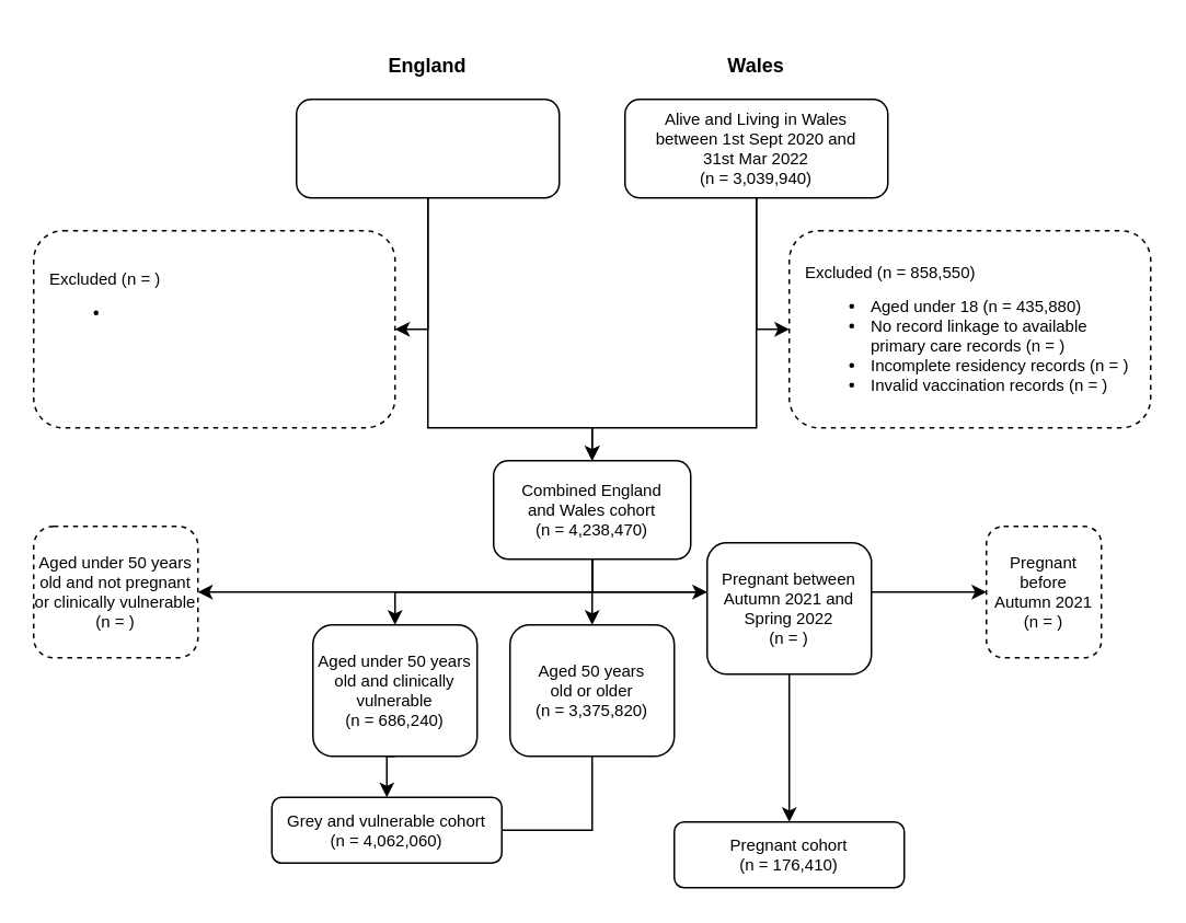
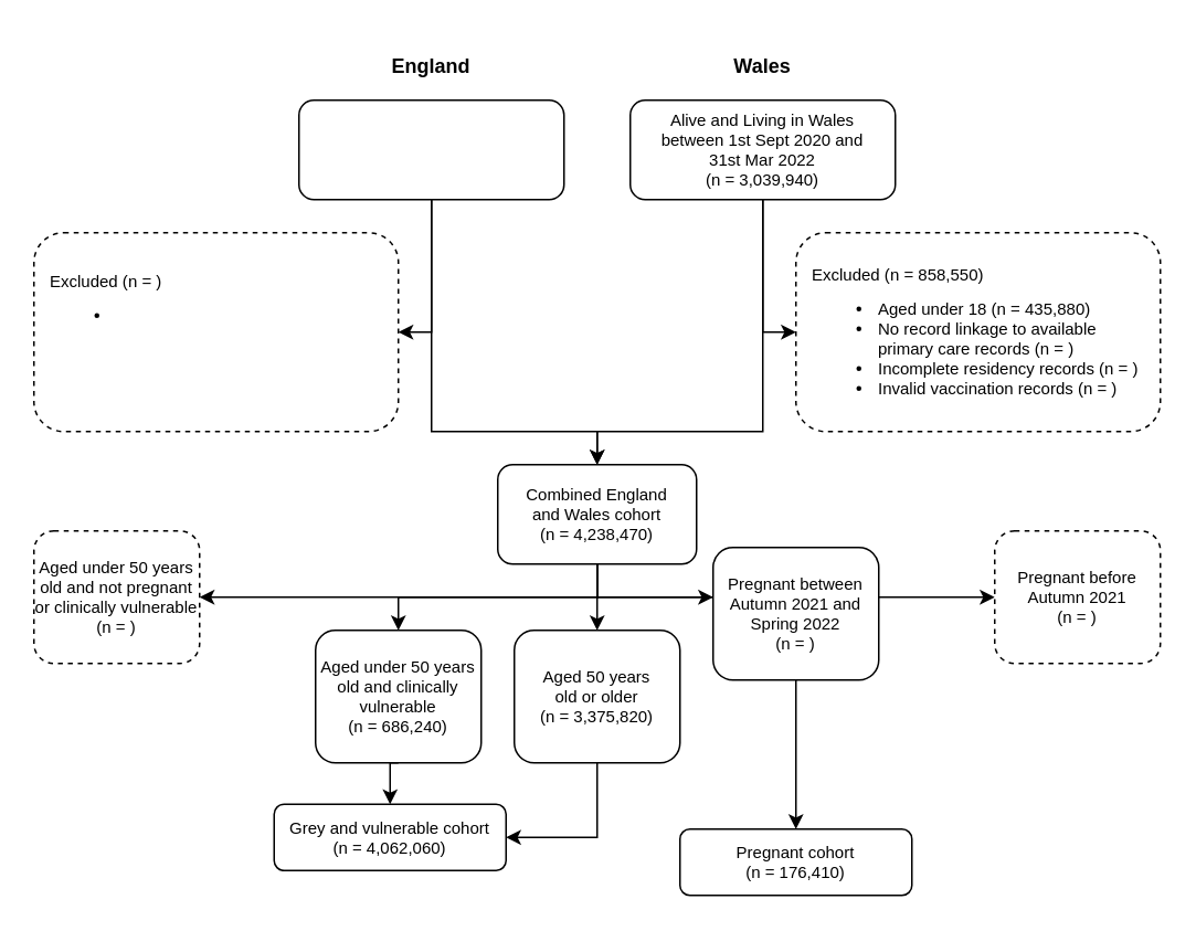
- <mxCell id="25" value="Pregnant before&lt;br&gt;Autumn 2021&lt;br style=&quot;font-size: 10px&quot;&gt;&lt;span style=&quot;font-size: 10px&quot;&gt;(n = )&lt;/span&gt;" style="rounded=1;whiteSpace=wrap;html=1;fontSize=10;fontStyle=0;dashed=1;" parent="1" vertex="1"><mxGeometry x="600" y="320" width="70" height="80" as="geometry" /></mxCell>
+ <mxCell id="25" value="Pregnant before&lt;br&gt;Autumn 2021&lt;br style=&quot;font-size: 10px&quot;&gt;&lt;span style=&quot;font-size: 10px&quot;&gt;(n = )&lt;/span&gt;" style="rounded=1;whiteSpace=wrap;html=1;fontSize=10;fontStyle=0;dashed=1;" parent="1" vertex="1"><mxGeometry x="600" y="320" width="100" height="80" as="geometry" /></mxCell>
- <mxCell id="12" style="edgeStyle=orthogonalEdgeStyle;rounded=0;orthogonalLoop=1;jettySize=auto;html=1;exitX=0.5;exitY=1;exitDx=0;exitDy=0;entryX=1;entryY=0.5;entryDx=0;entryDy=0;endArrow=none;" edge="1" parent="1" source="13" target="14"><mxGeometry relative="1" as="geometry" /></mxCell>
+ <mxCell id="12" style="edgeStyle=orthogonalEdgeStyle;rounded=0;orthogonalLoop=1;jettySize=auto;html=1;exitX=0.5;exitY=1;exitDx=0;exitDy=0;entryX=1;entryY=0.5;entryDx=0;entryDy=0;" edge="1" parent="1" source="13" target="14"><mxGeometry relative="1" as="geometry" /></mxCell>
